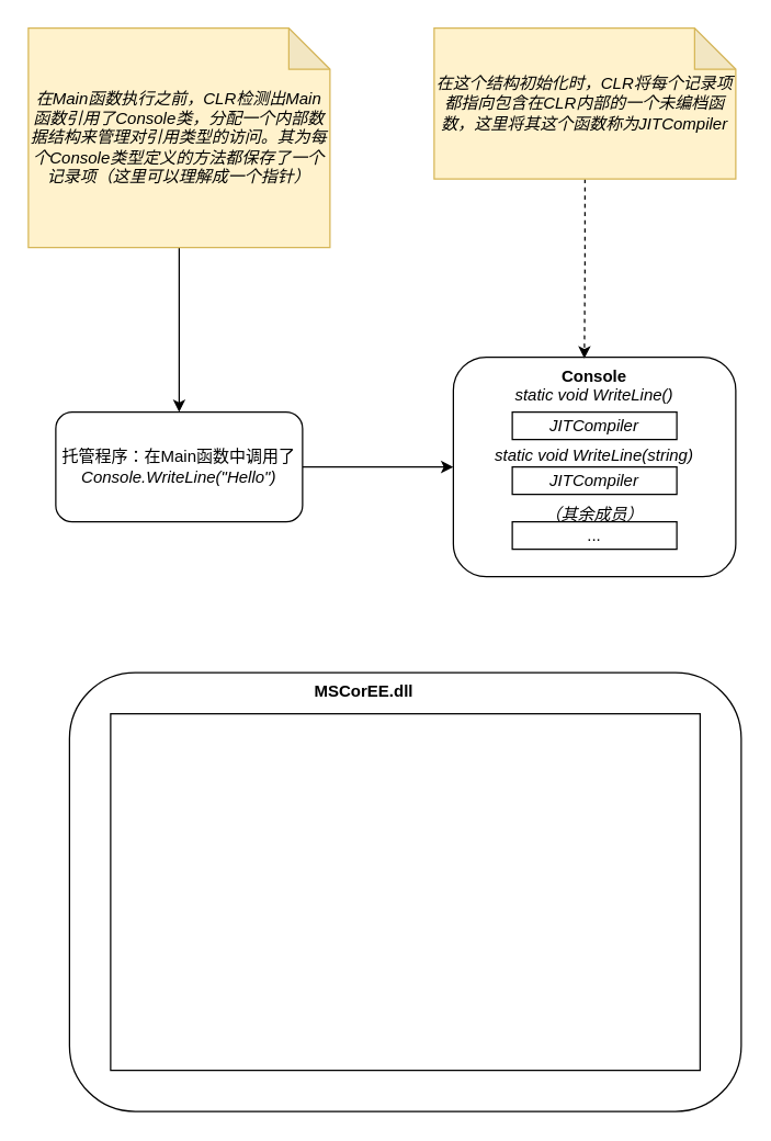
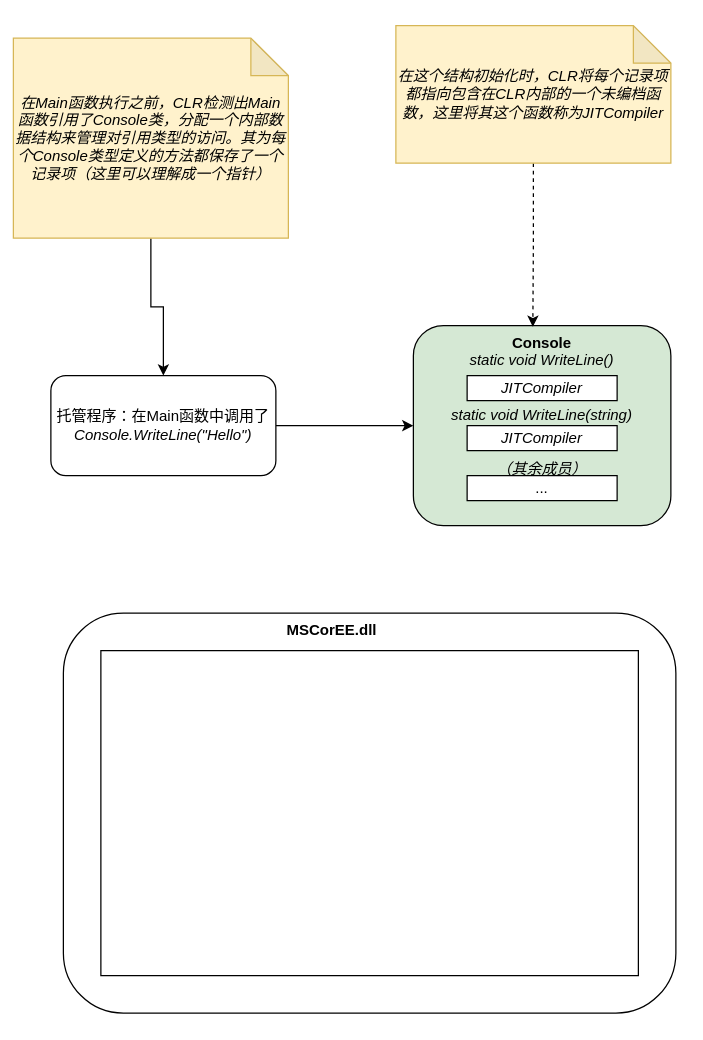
- <mxCell id="5" value="&lt;i&gt;在Main函数执行之前，CLR检测出Main函数引用了Console类，分配一个内部数据结构来管理对引用类型的访问。其为每个Console类型定义的方法都保存了一个记录项（这里可以理解成一个指针）&lt;/i&gt;" style="shape=note;whiteSpace=wrap;html=1;backgroundOutline=1;darkOpacity=0.05;fillColor=#fff2cc;strokeColor=#d6b656;" parent="1" vertex="1"><mxGeometry x="20" y="20" width="220" height="160" as="geometry" /></mxCell>
+ <mxCell id="5" value="&lt;i&gt;在Main函数执行之前，CLR检测出Main函数引用了Console类，分配一个内部数据结构来管理对引用类型的访问。其为每个Console类型定义的方法都保存了一个记录项（这里可以理解成一个指针）&lt;/i&gt;" style="shape=note;whiteSpace=wrap;html=1;backgroundOutline=1;darkOpacity=0.05;fillColor=#fff2cc;strokeColor=#d6b656;" parent="1" vertex="1"><mxGeometry x="10" y="30" width="220" height="160" as="geometry" /></mxCell>
- <mxCell id="6" value="&lt;b&gt;Console&lt;/b&gt;&lt;br&gt;&lt;i&gt;static void WriteLine()&lt;br&gt;&lt;br&gt;&lt;br&gt;&lt;/i&gt;&lt;i&gt;static void WriteLine(string)&lt;br&gt;&lt;/i&gt;&lt;i&gt;&lt;br&gt;&lt;br&gt;&lt;/i&gt;&lt;i&gt;（其余成员）&lt;br&gt;&lt;/i&gt;" style="rounded=1;whiteSpace=wrap;html=1;align=center;verticalAlign=top;" vertex="1" parent="1"><mxGeometry x="330" y="260" width="206" height="160" as="geometry" /></mxCell>
+ <mxCell id="6" value="&lt;b&gt;Console&lt;/b&gt;&lt;br&gt;&lt;i&gt;static void WriteLine()&lt;br&gt;&lt;br&gt;&lt;br&gt;&lt;/i&gt;&lt;i&gt;static void WriteLine(string)&lt;br&gt;&lt;/i&gt;&lt;i&gt;&lt;br&gt;&lt;br&gt;&lt;/i&gt;&lt;i&gt;（其余成员）&lt;br&gt;&lt;/i&gt;" style="rounded=1;whiteSpace=wrap;html=1;align=center;verticalAlign=top;fillColor=#d5e8d4;" vertex="1" parent="1"><mxGeometry x="330" y="260" width="206" height="160" as="geometry" /></mxCell>
